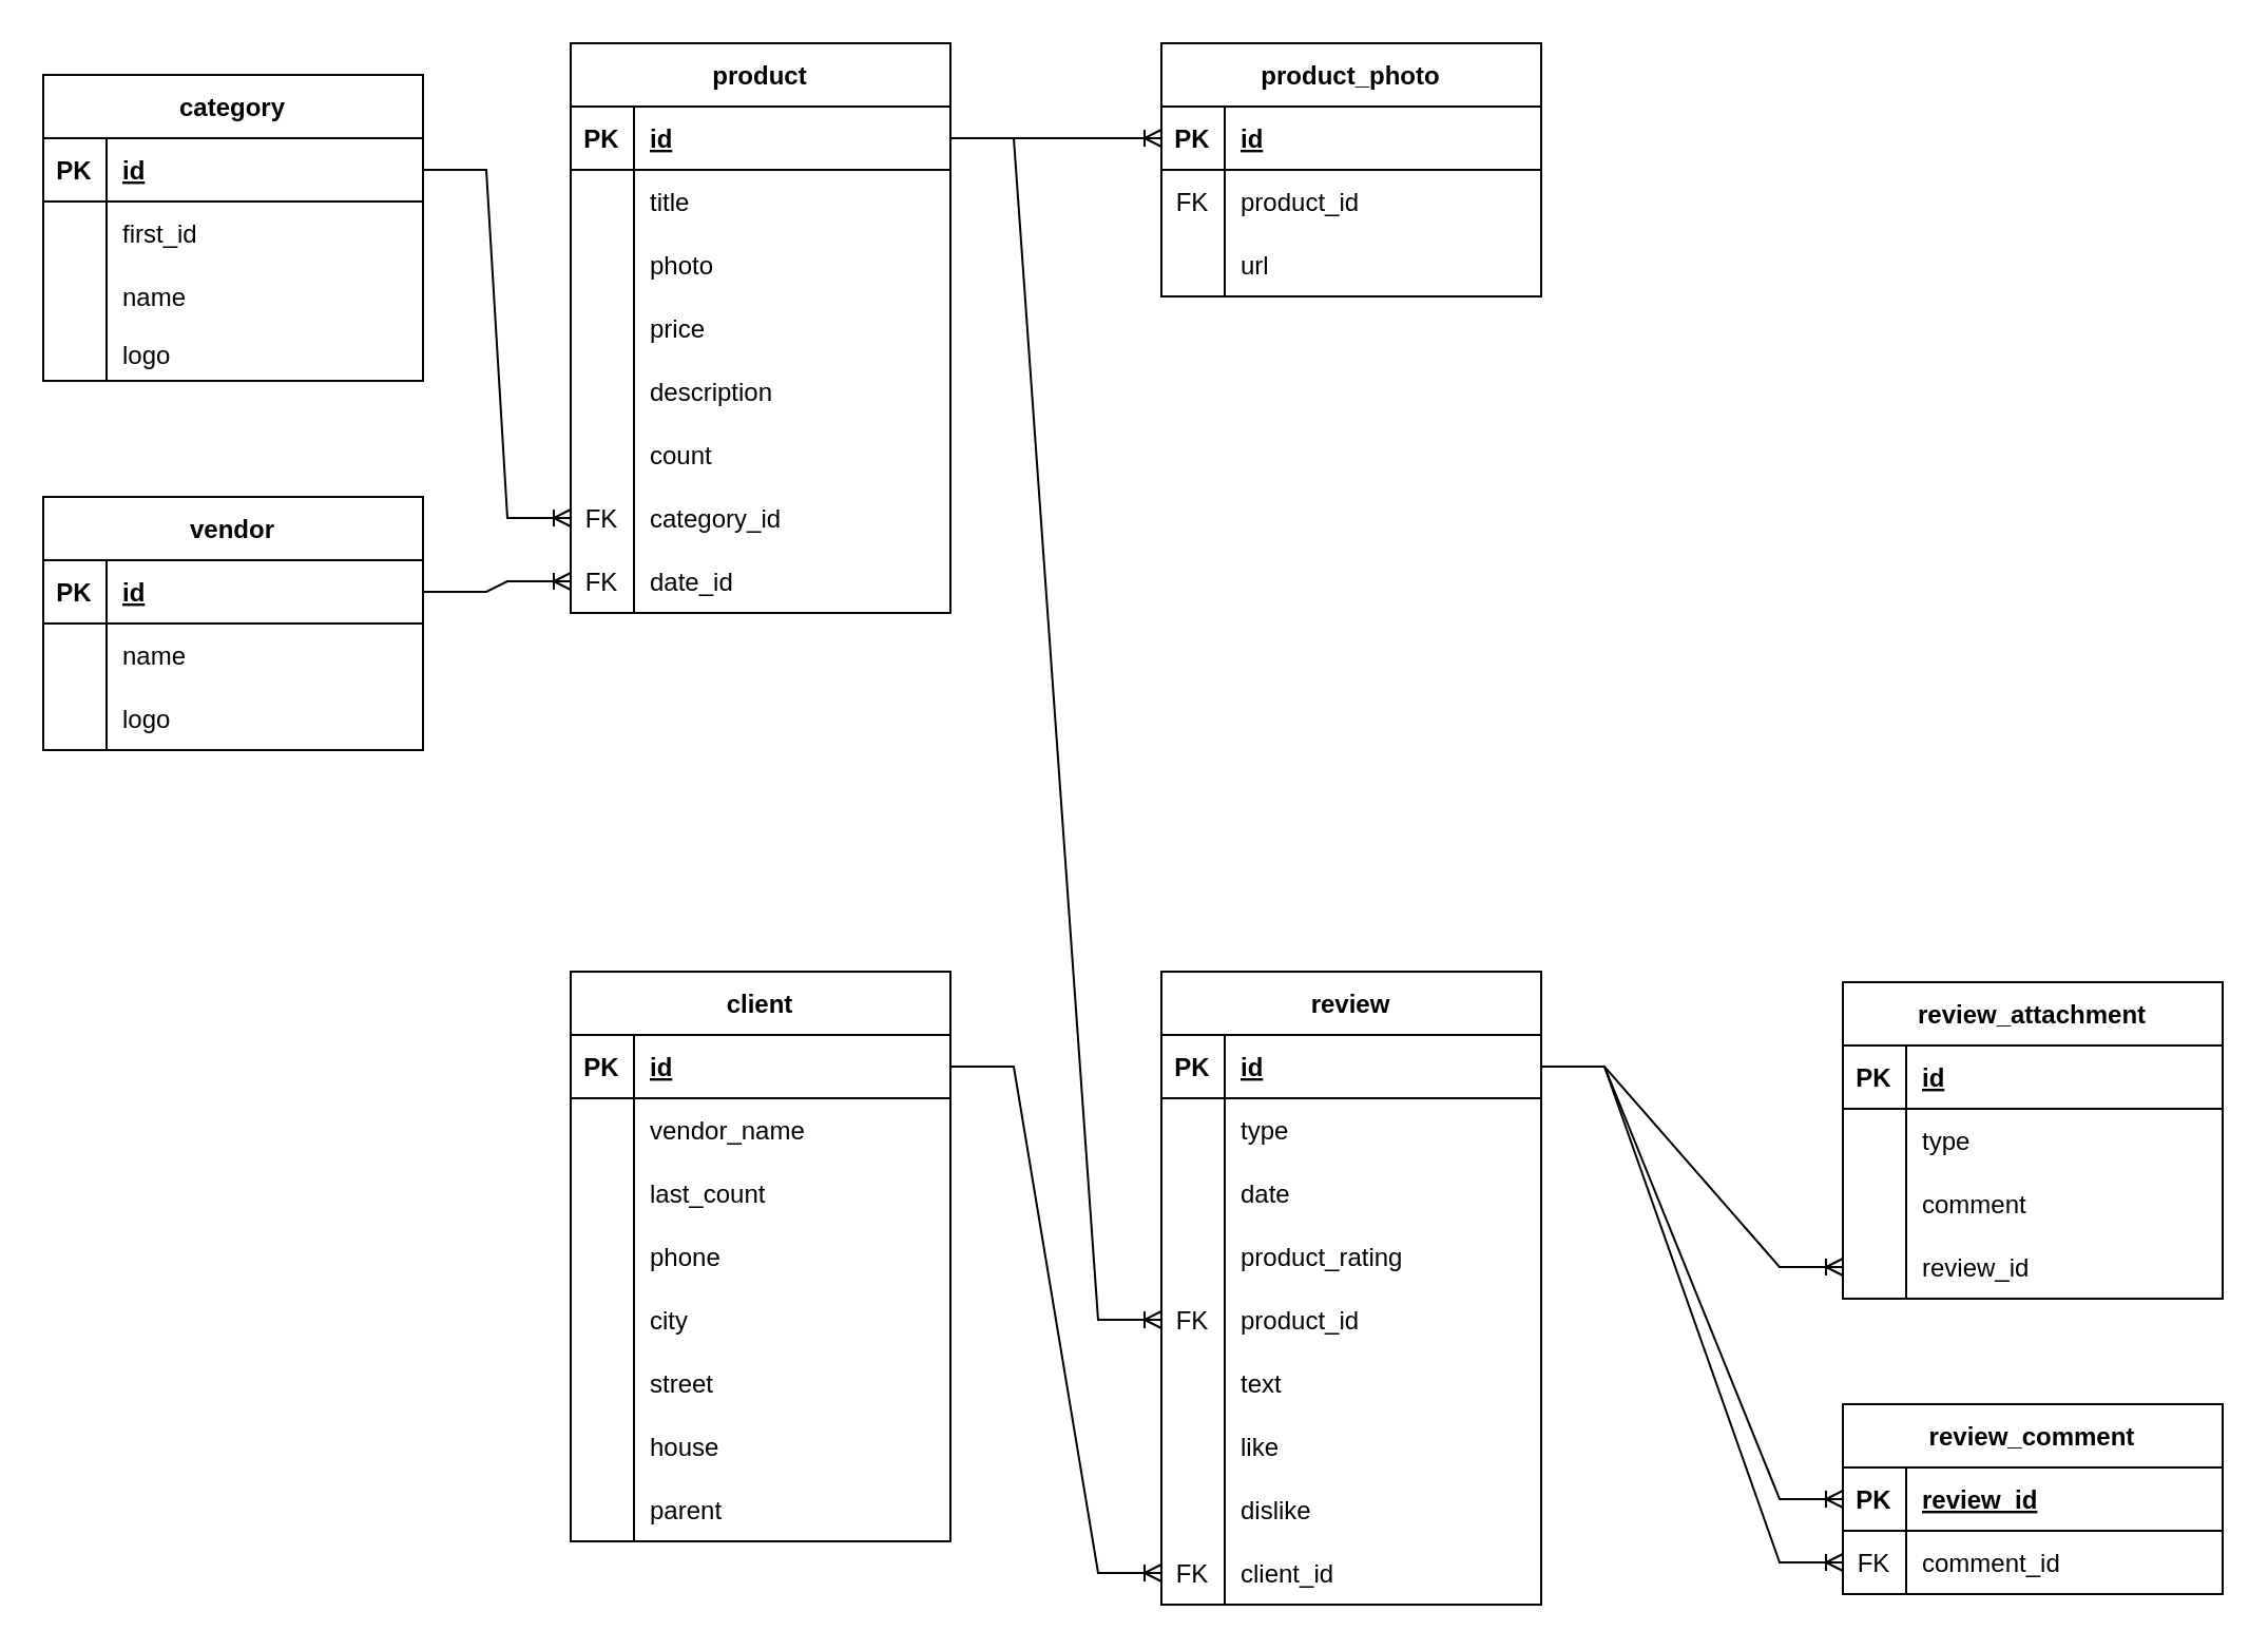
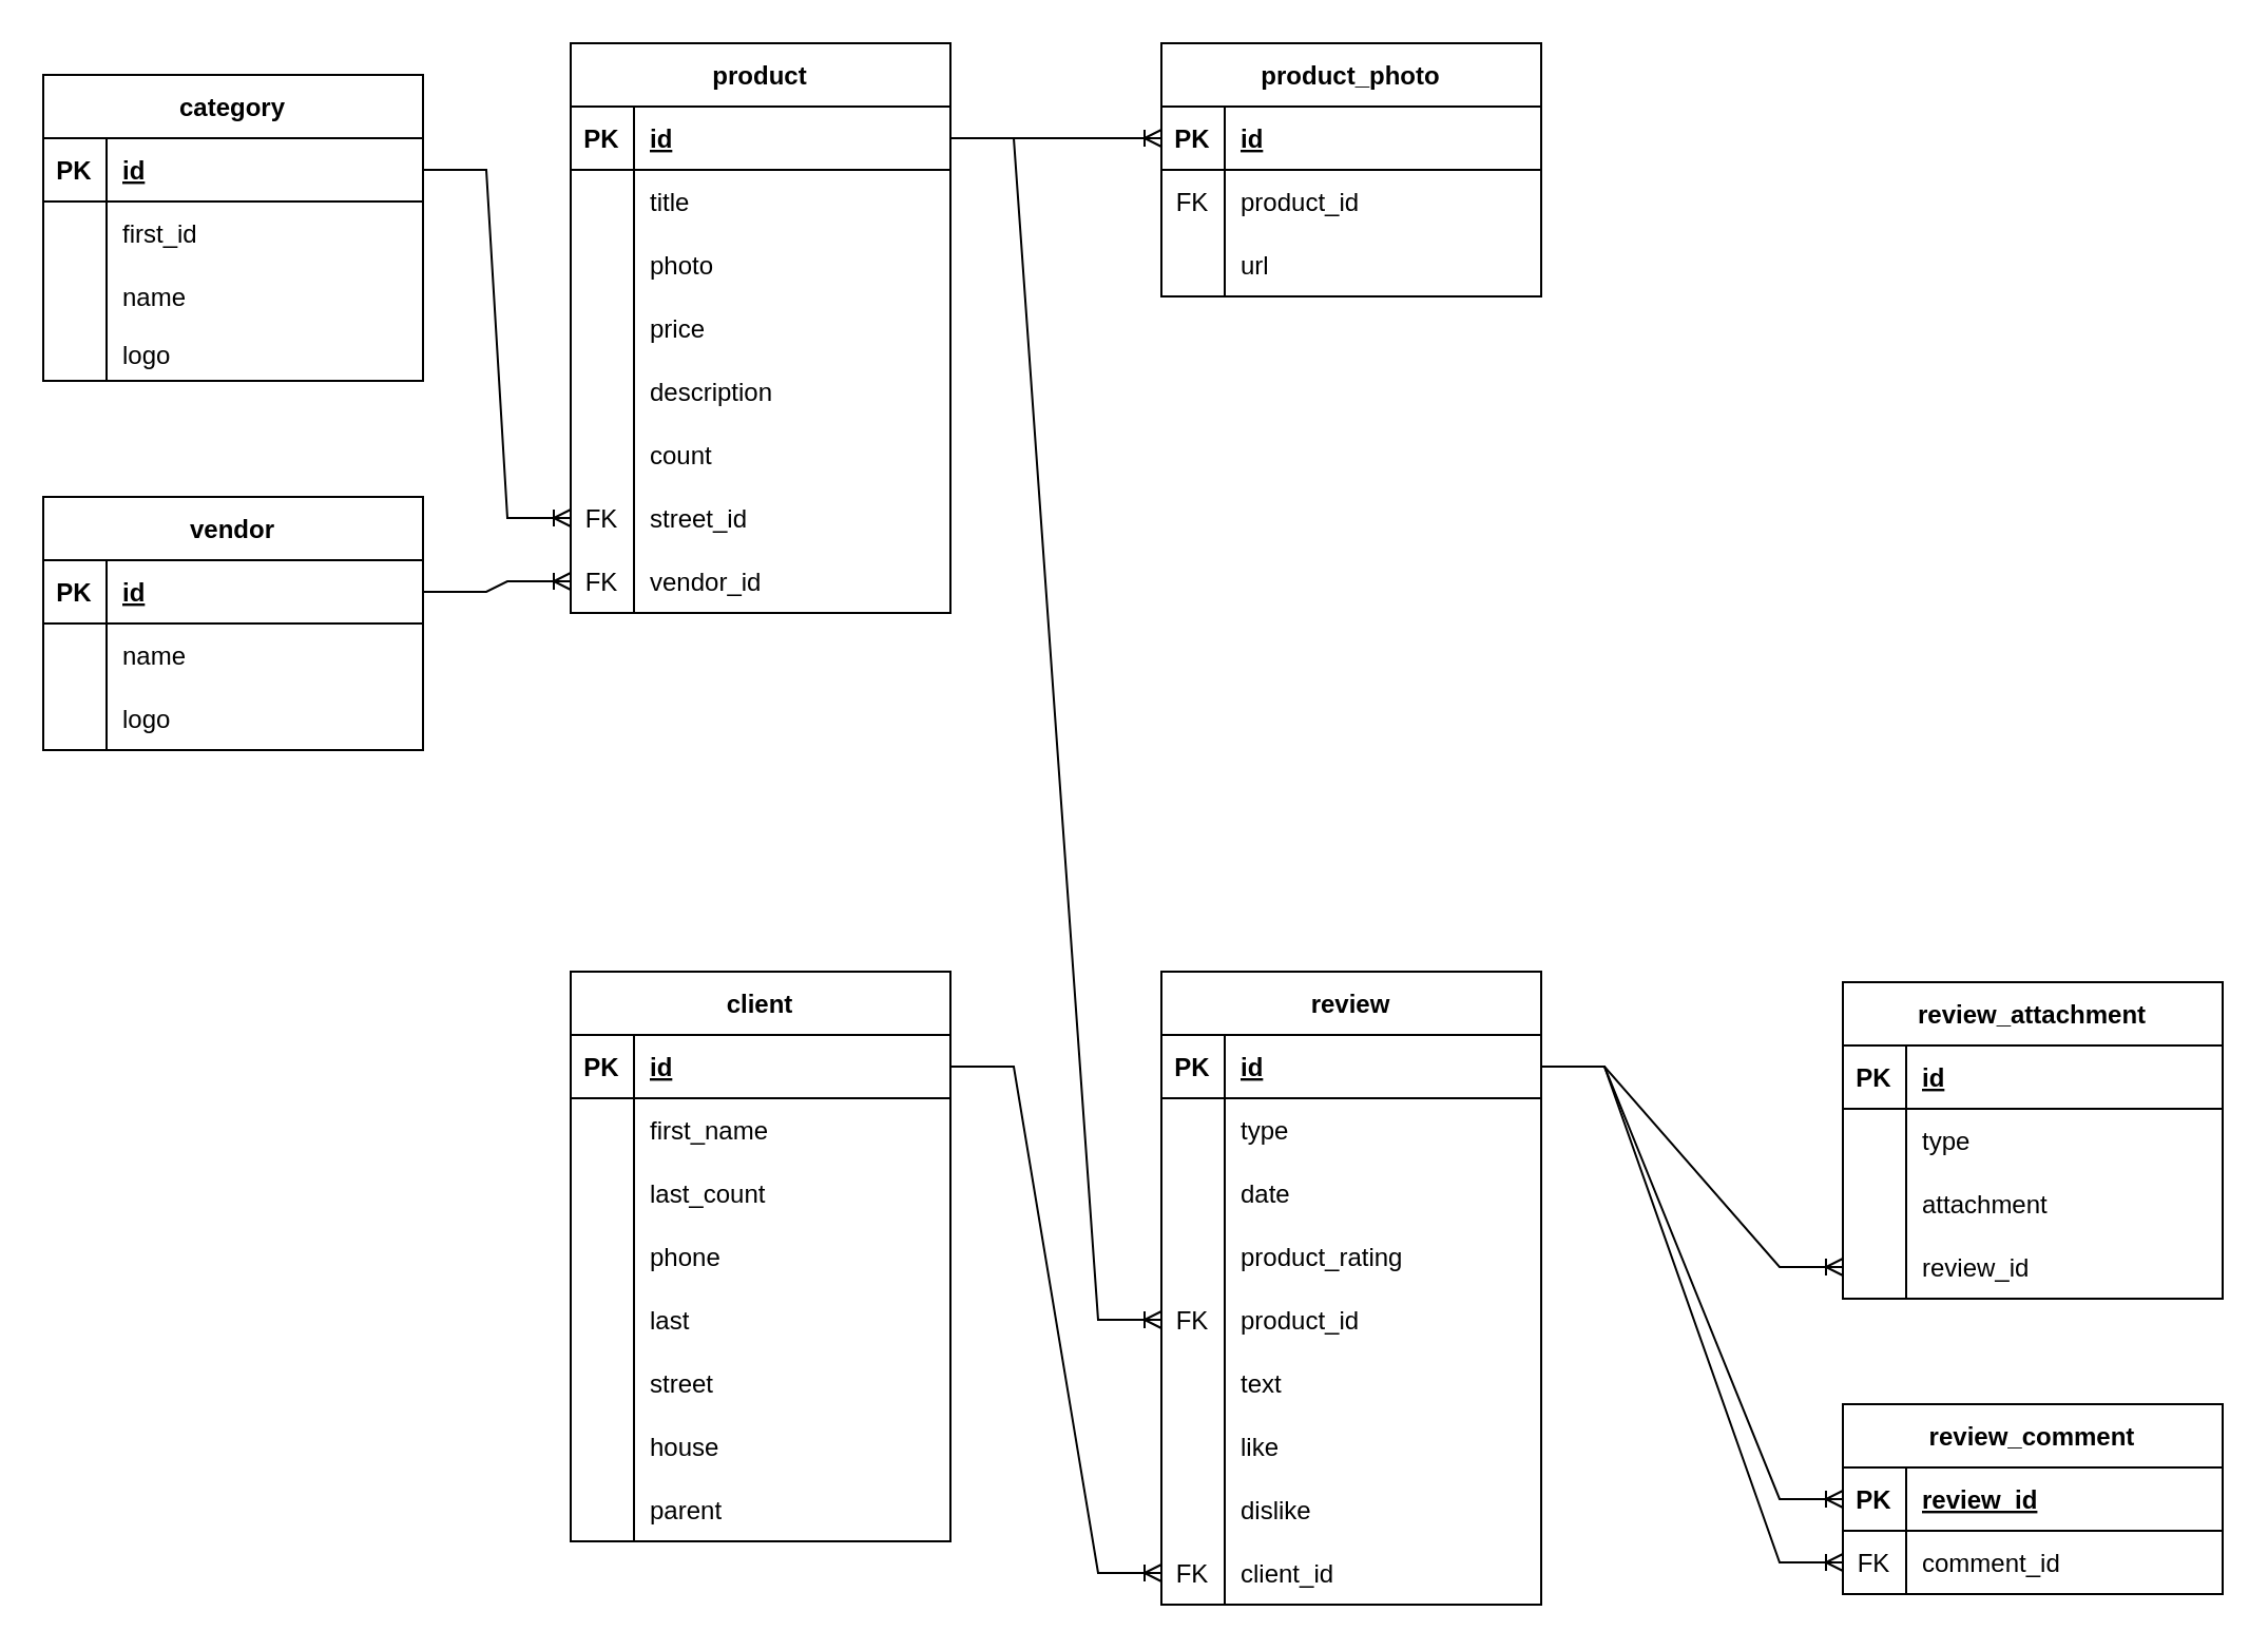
- <mxCell id="33" value="category_id" style="shape=partialRectangle;connectable=0;fillColor=none;top=0;left=0;bottom=0;right=0;align=left;spacingLeft=6;fontStyle=0;overflow=hidden;" vertex="1" parent="31"><mxGeometry x="30" width="150" height="30" as="geometry"><mxRectangle width="150" height="30" as="alternateBounds" /></mxGeometry></mxCell>
+ <mxCell id="33" value="street_id" style="shape=partialRectangle;connectable=0;fillColor=none;top=0;left=0;bottom=0;right=0;align=left;spacingLeft=6;fontStyle=0;overflow=hidden;" vertex="1" parent="31"><mxGeometry x="30" width="150" height="30" as="geometry"><mxRectangle width="150" height="30" as="alternateBounds" /></mxGeometry></mxCell>
- <mxCell id="36" value="date_id" style="shape=partialRectangle;connectable=0;fillColor=none;top=0;left=0;bottom=0;right=0;align=left;spacingLeft=6;fontStyle=0;overflow=hidden;" parent="34" vertex="1"><mxGeometry x="30" width="150" height="30" as="geometry"><mxRectangle width="150" height="30" as="alternateBounds" /></mxGeometry></mxCell>
+ <mxCell id="36" value="vendor_id" style="shape=partialRectangle;connectable=0;fillColor=none;top=0;left=0;bottom=0;right=0;align=left;spacingLeft=6;fontStyle=0;overflow=hidden;" parent="34" vertex="1"><mxGeometry x="30" width="150" height="30" as="geometry"><mxRectangle width="150" height="30" as="alternateBounds" /></mxGeometry></mxCell>
- <mxCell id="53" value="vendor_name" style="shape=partialRectangle;connectable=0;fillColor=none;top=0;left=0;bottom=0;right=0;align=left;spacingLeft=6;overflow=hidden;" parent="51" vertex="1"><mxGeometry x="30" width="150" height="30" as="geometry"><mxRectangle width="150" height="30" as="alternateBounds" /></mxGeometry></mxCell>
+ <mxCell id="53" value="first_name" style="shape=partialRectangle;connectable=0;fillColor=none;top=0;left=0;bottom=0;right=0;align=left;spacingLeft=6;overflow=hidden;" parent="51" vertex="1"><mxGeometry x="30" width="150" height="30" as="geometry"><mxRectangle width="150" height="30" as="alternateBounds" /></mxGeometry></mxCell>
- <mxCell id="109" value="comment" style="shape=partialRectangle;connectable=0;fillColor=none;top=0;left=0;bottom=0;right=0;align=left;spacingLeft=6;overflow=hidden;" parent="107" vertex="1"><mxGeometry x="30" width="150" height="30" as="geometry"><mxRectangle width="150" height="30" as="alternateBounds" /></mxGeometry></mxCell>
+ <mxCell id="109" value="attachment" style="shape=partialRectangle;connectable=0;fillColor=none;top=0;left=0;bottom=0;right=0;align=left;spacingLeft=6;overflow=hidden;" parent="107" vertex="1"><mxGeometry x="30" width="150" height="30" as="geometry"><mxRectangle width="150" height="30" as="alternateBounds" /></mxGeometry></mxCell>
- <mxCell id="62" value="city" style="shape=partialRectangle;connectable=0;fillColor=none;top=0;left=0;bottom=0;right=0;align=left;spacingLeft=6;overflow=hidden;" parent="60" vertex="1"><mxGeometry x="30" width="150" height="30" as="geometry"><mxRectangle width="150" height="30" as="alternateBounds" /></mxGeometry></mxCell>
+ <mxCell id="62" value="last" style="shape=partialRectangle;connectable=0;fillColor=none;top=0;left=0;bottom=0;right=0;align=left;spacingLeft=6;overflow=hidden;" parent="60" vertex="1"><mxGeometry x="30" width="150" height="30" as="geometry"><mxRectangle width="150" height="30" as="alternateBounds" /></mxGeometry></mxCell>
